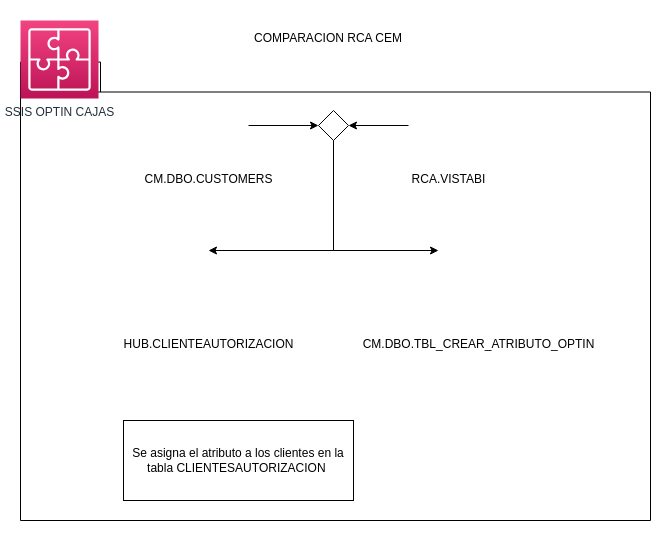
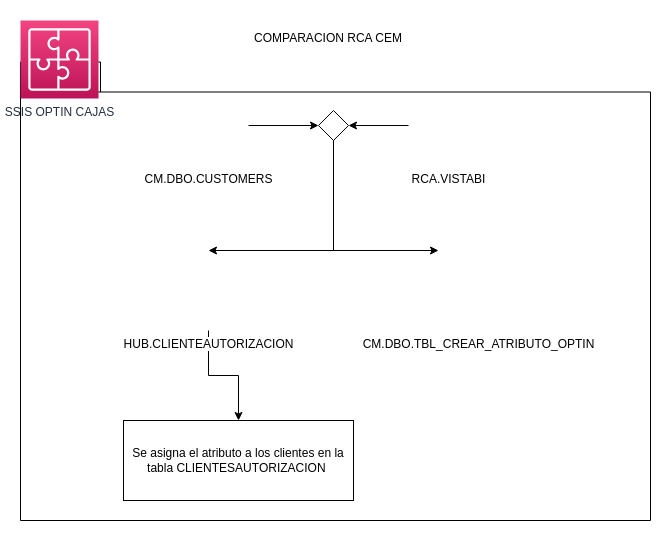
+ <mxCell id="11" style="edgeStyle=orthogonalEdgeStyle;rounded=0;orthogonalLoop=1;jettySize=auto;html=1;entryX=0.5;entryY=0;entryDx=0;entryDy=0;" parent="1" source="12" target="15" edge="1"><mxGeometry relative="1" as="geometry" /></mxCell>
